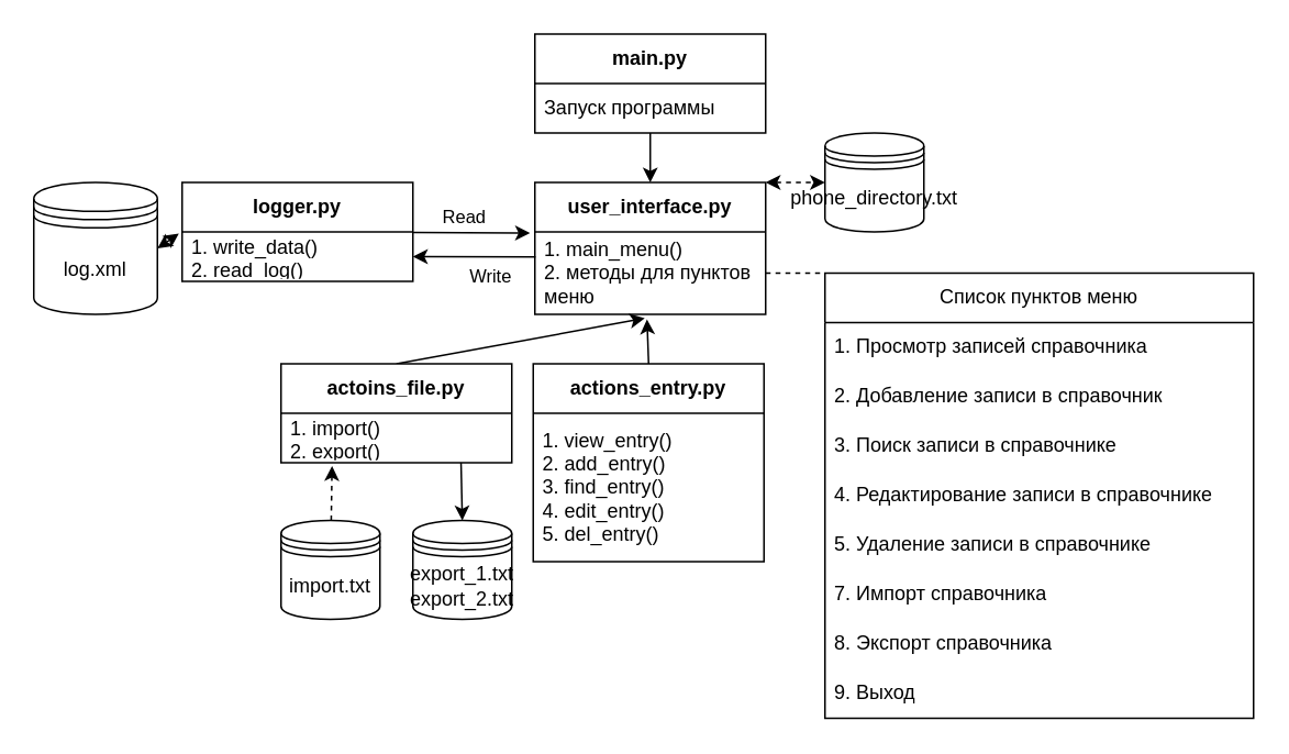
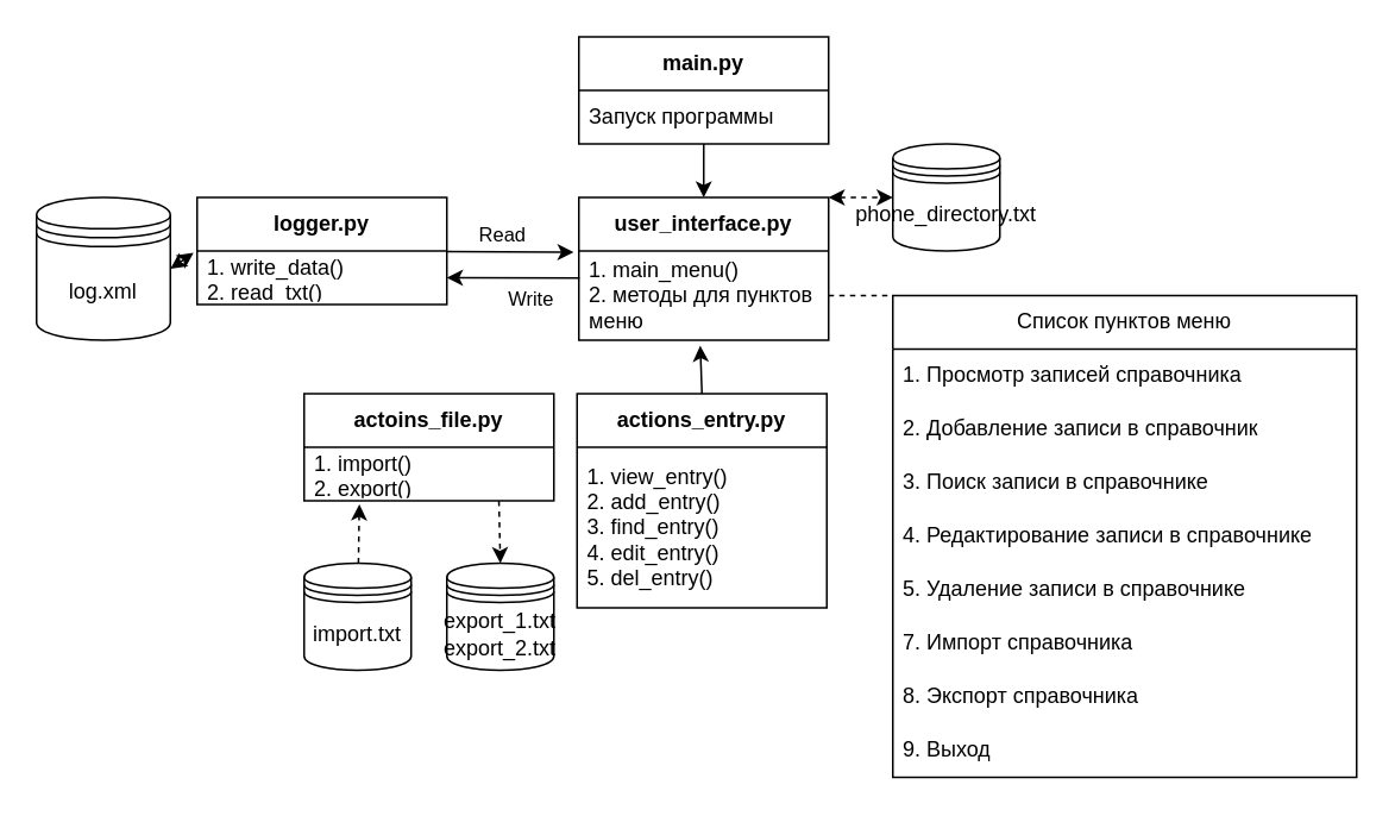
- <mxCell id="11" value="1. write_data()&lt;br&gt;2. read_log()" style="text;strokeColor=none;fillColor=none;align=left;verticalAlign=middle;spacingLeft=4;spacingRight=4;overflow=hidden;points=[[0,0.5],[1,0.5]];portConstraint=eastwest;rotatable=0;whiteSpace=wrap;html=1;" vertex="1" parent="10"><mxGeometry y="30" width="140" height="30" as="geometry" /></mxCell>
+ <mxCell id="11" value="1. write_data()&lt;br&gt;2. read_txt()" style="text;strokeColor=none;fillColor=none;align=left;verticalAlign=middle;spacingLeft=4;spacingRight=4;overflow=hidden;points=[[0,0.5],[1,0.5]];portConstraint=eastwest;rotatable=0;whiteSpace=wrap;html=1;" vertex="1" parent="10"><mxGeometry y="30" width="140" height="30" as="geometry" /></mxCell>
- <mxCell id="15" style="edgeStyle=none;html=1;exitX=0.5;exitY=0;exitDx=0;exitDy=0;entryX=0.476;entryY=1.048;entryDx=0;entryDy=0;entryPerimeter=0;startArrow=none;startFill=0;" edge="1" parent="1" source="17" target="7"><mxGeometry relative="1" as="geometry" /></mxCell>
- <mxCell id="16" style="edgeStyle=none;html=1;entryX=0.5;entryY=0;entryDx=0;entryDy=0;dashed=0;startArrow=none;startFill=0;endArrow=classic;endFill=1;exitX=0.78;exitY=1;exitDx=0;exitDy=0;exitPerimeter=0;" edge="1" parent="1" source="18" target="34"><mxGeometry relative="1" as="geometry" /></mxCell>
+ <mxCell id="16" style="edgeStyle=none;html=1;entryX=0.5;entryY=0;entryDx=0;entryDy=0;dashed=1;startArrow=none;startFill=0;endArrow=classic;endFill=1;exitX=0.78;exitY=1;exitDx=0;exitDy=0;exitPerimeter=0;" edge="1" parent="1" source="18" target="34"><mxGeometry relative="1" as="geometry" /></mxCell>
